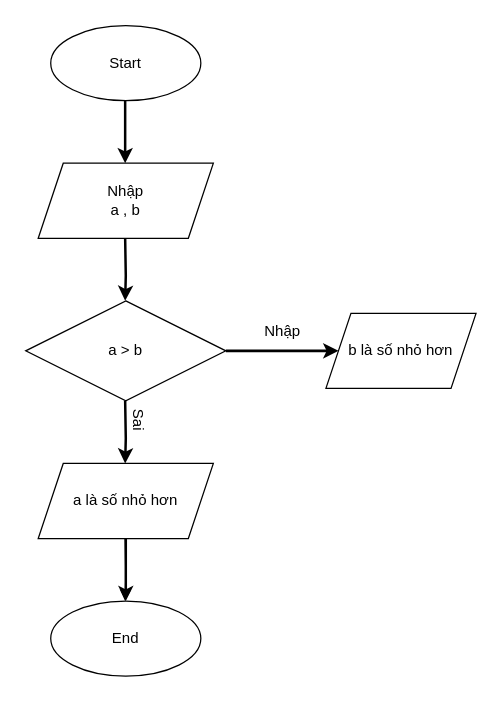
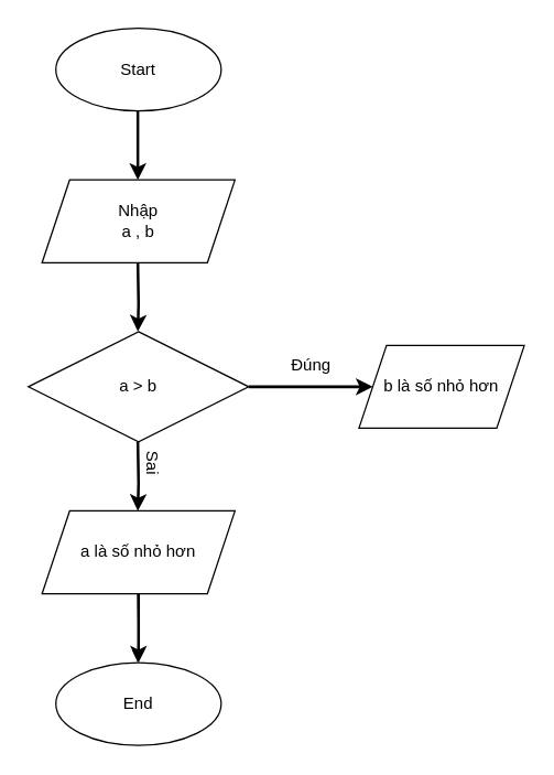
- <mxCell id="13" value="Nhập" style="text;html=1;align=center;verticalAlign=middle;resizable=0;points=[];autosize=1;strokeColor=none;fillColor=none;" vertex="1" parent="1"><mxGeometry x="200" y="250" width="50" height="30" as="geometry" /></mxCell>
+ <mxCell id="13" value="Đúng" style="text;html=1;align=center;verticalAlign=middle;resizable=0;points=[];autosize=1;strokeColor=none;fillColor=none;" vertex="1" parent="1"><mxGeometry x="200" y="250" width="50" height="30" as="geometry" /></mxCell>
